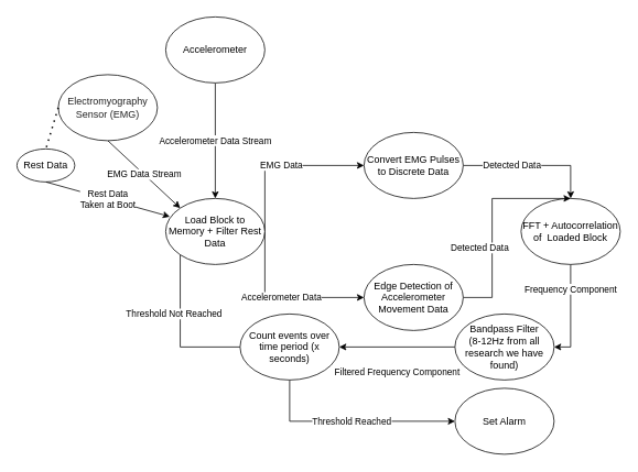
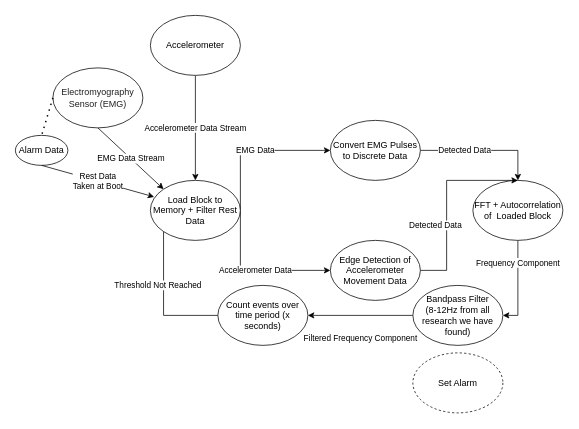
- <mxCell id="16" value="Rest Data" style="ellipse;whiteSpace=wrap;html=1;" parent="1" vertex="1"><mxGeometry x="20" y="180" width="70" height="40" as="geometry" /></mxCell>
+ <mxCell id="16" value="Alarm Data" style="ellipse;whiteSpace=wrap;html=1;" parent="1" vertex="1"><mxGeometry x="20" y="180" width="70" height="40" as="geometry" /></mxCell>
- <mxCell id="11" value="Threshold Reached" style="edgeStyle=orthogonalEdgeStyle;rounded=0;orthogonalLoop=1;jettySize=auto;html=1;exitX=0.5;exitY=1;exitDx=0;exitDy=0;entryX=0;entryY=0.5;entryDx=0;entryDy=0;" parent="1" source="12" target="23" edge="1"><mxGeometry relative="1" as="geometry" /></mxCell>
- <mxCell id="23" value="Set Alarm" style="ellipse;whiteSpace=wrap;html=1;" parent="1" vertex="1"><mxGeometry x="550" y="470" width="120" height="80" as="geometry" /></mxCell>
+ <mxCell id="23" value="Set Alarm" style="ellipse;whiteSpace=wrap;html=1;dashed=1;" parent="1" vertex="1"><mxGeometry x="550" y="470" width="120" height="80" as="geometry" /></mxCell>
